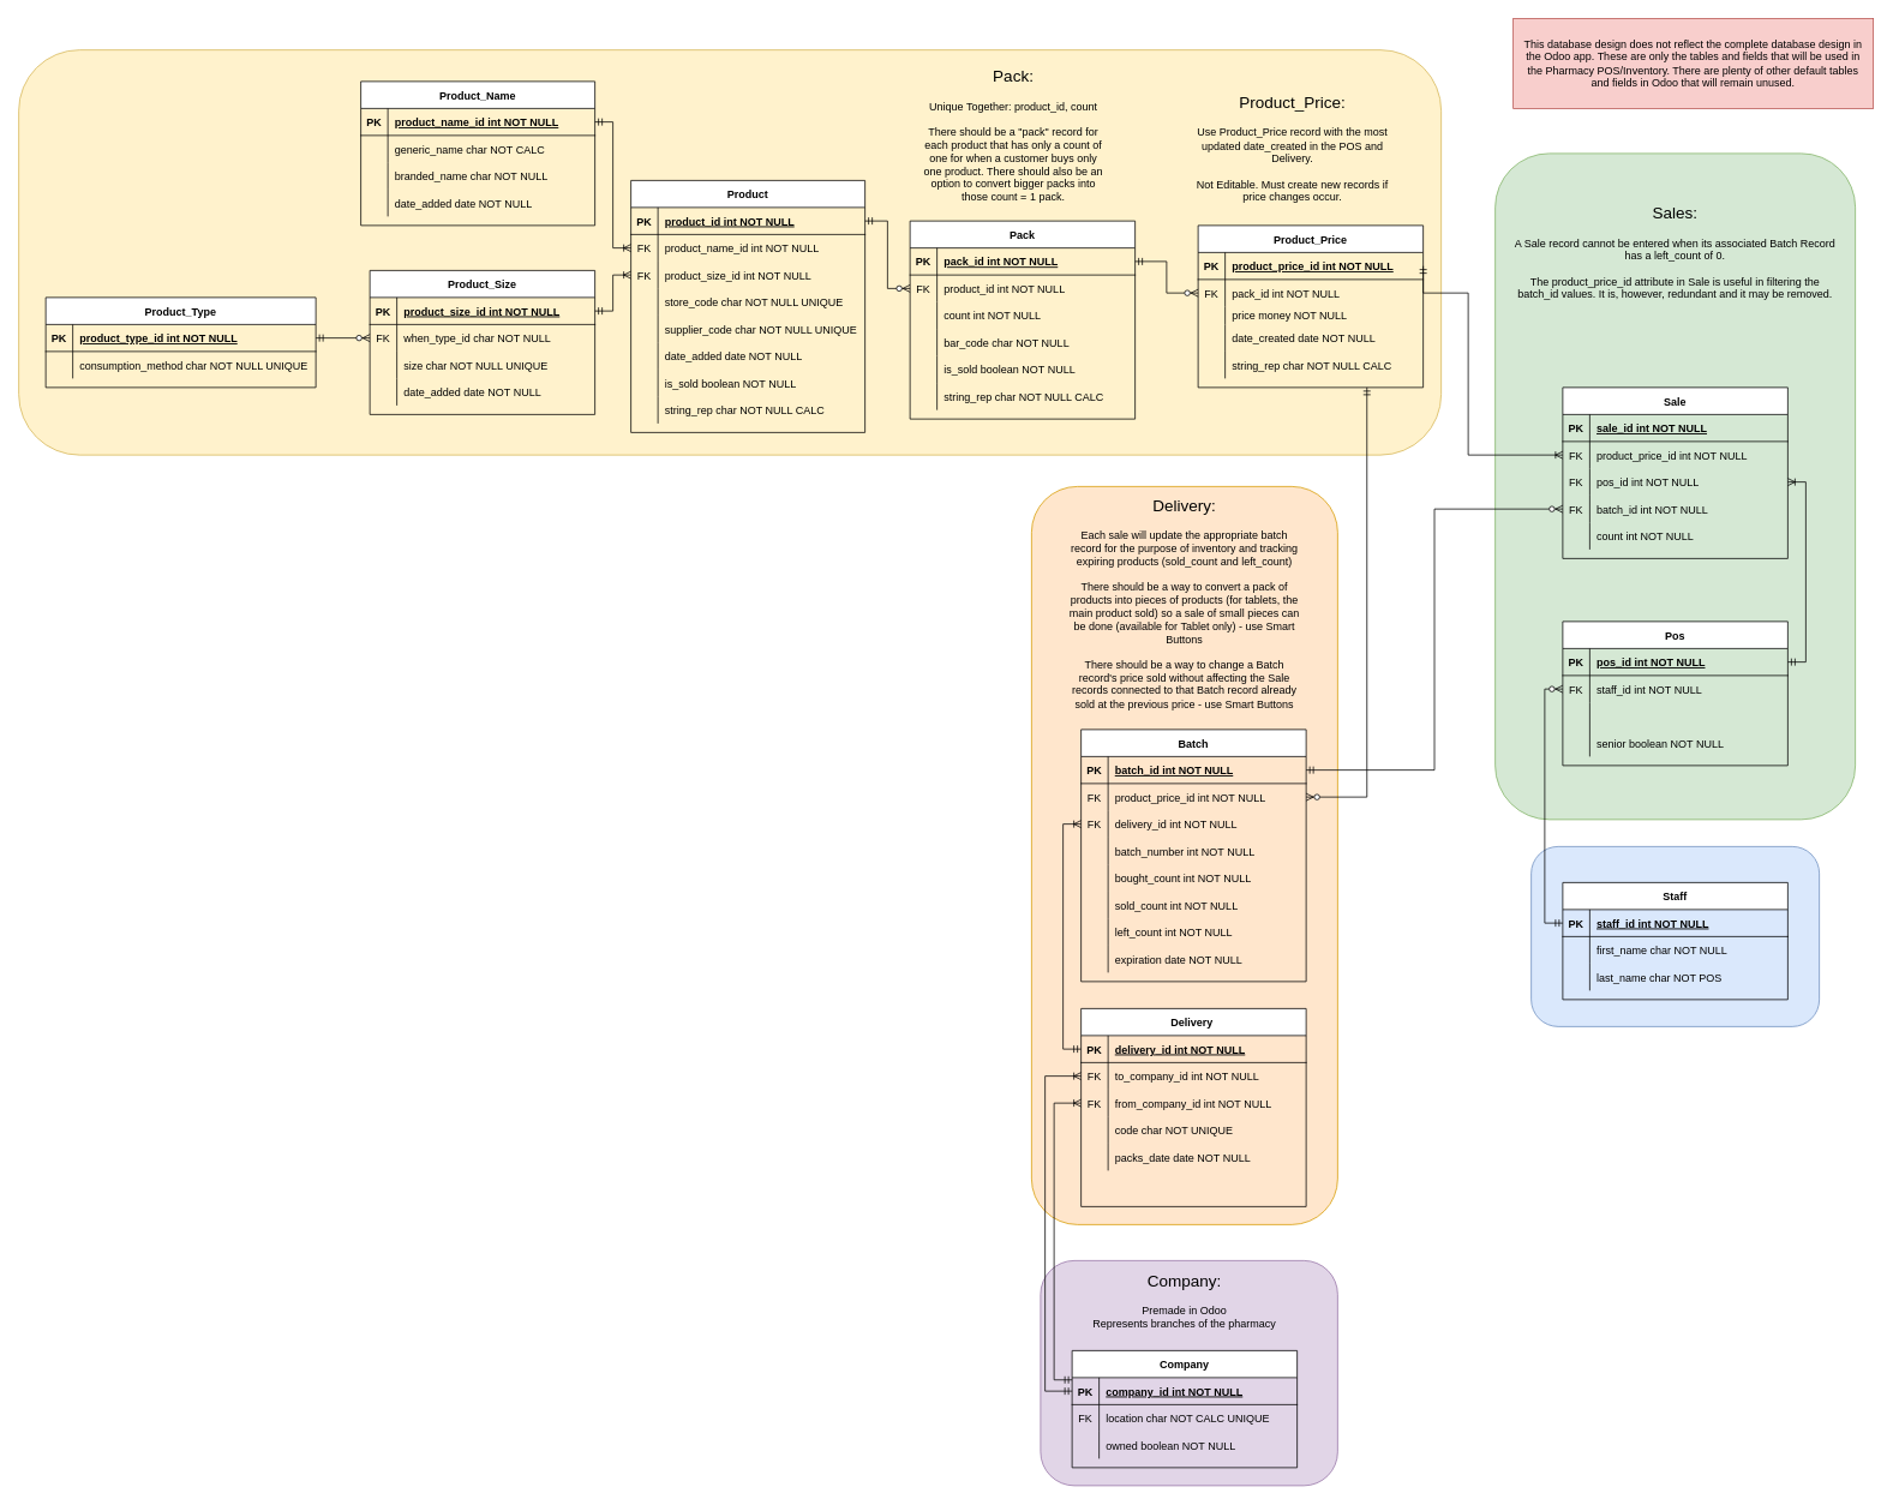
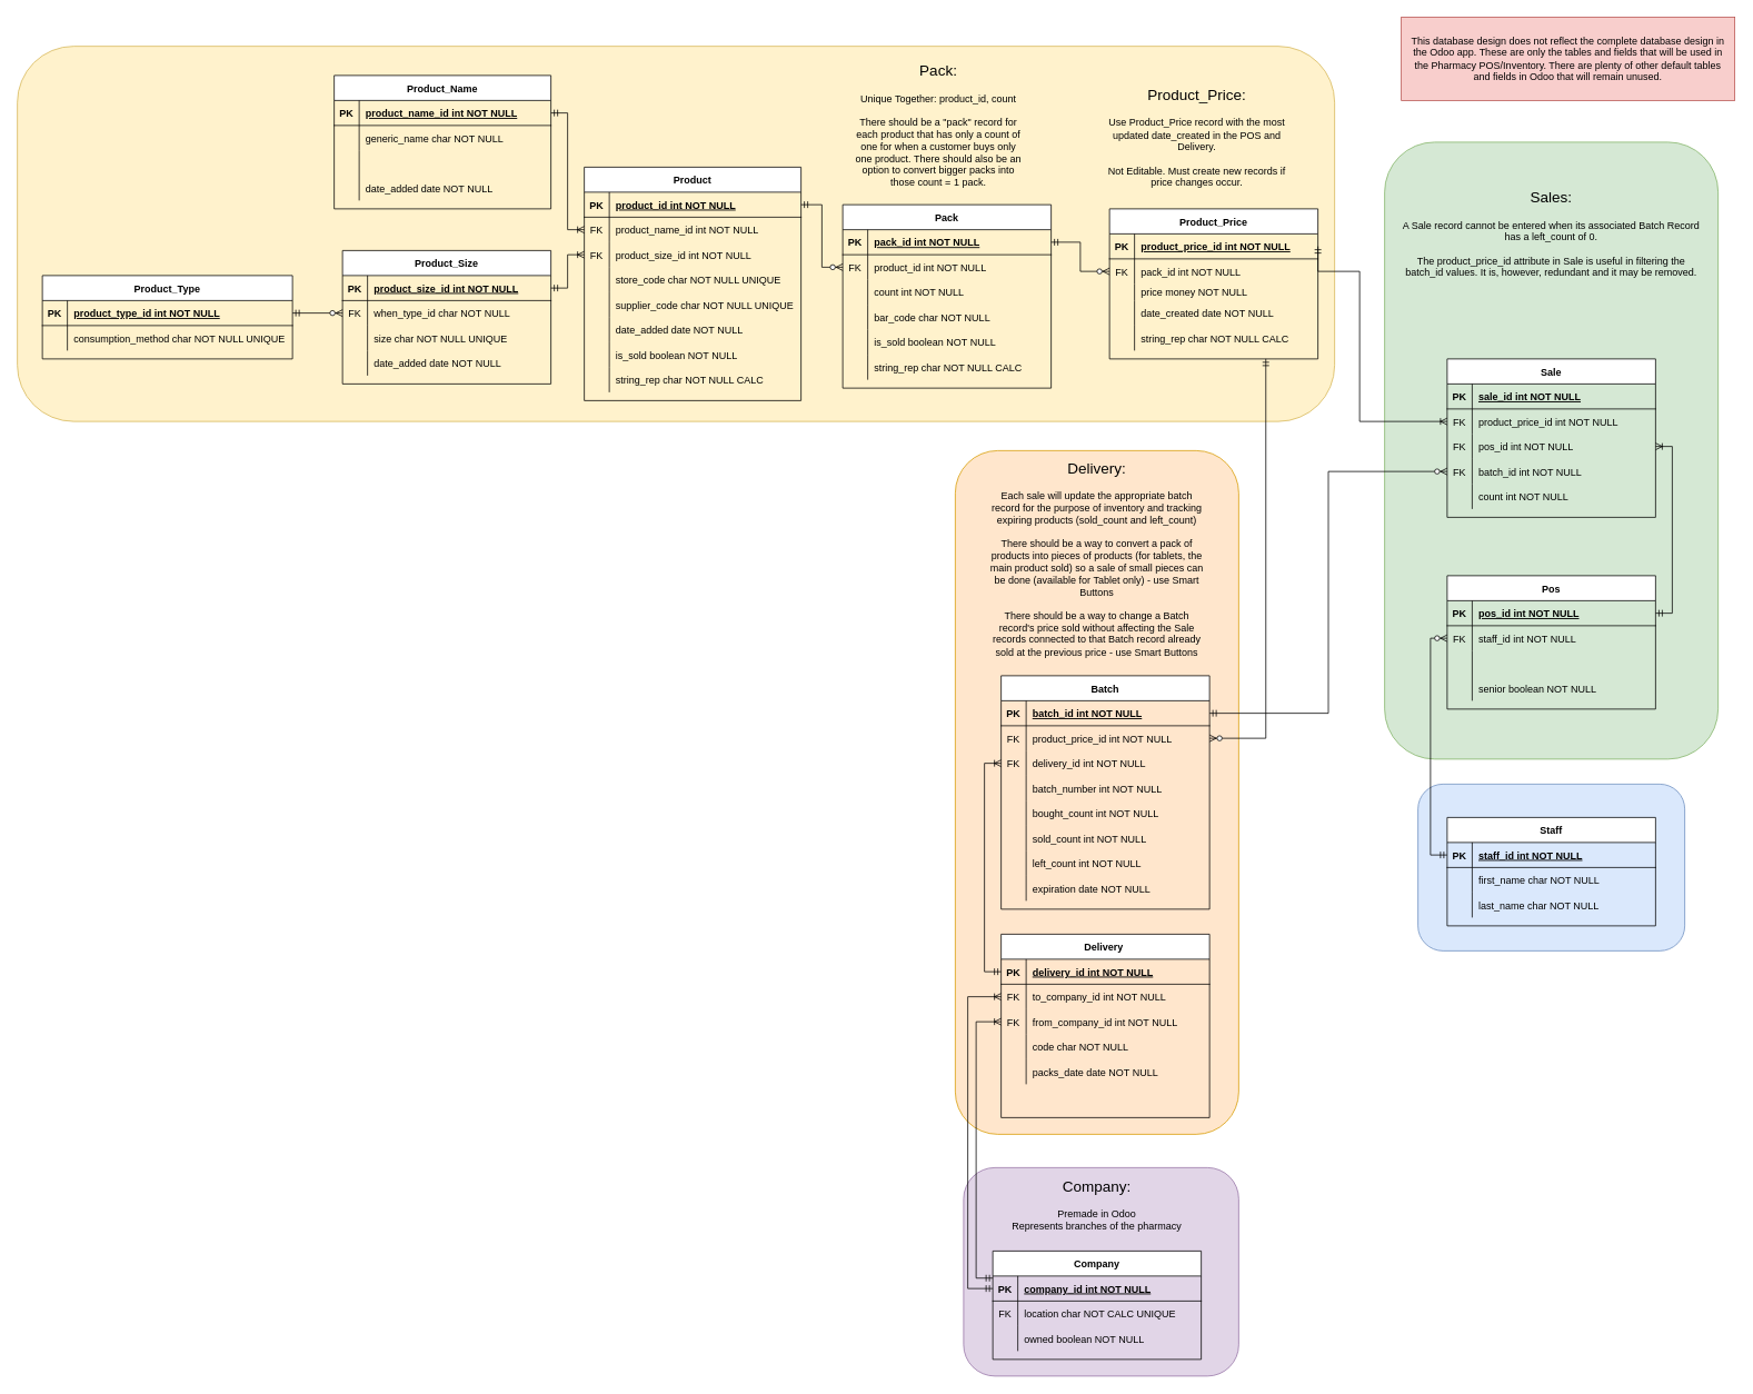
- <mxCell id="69" value="generic_name char NOT CALC" style="shape=partialRectangle;overflow=hidden;connectable=0;fillColor=none;top=0;left=0;bottom=0;right=0;align=left;spacingLeft=6;" parent="67" vertex="1"><mxGeometry x="30" width="230" height="30" as="geometry" /></mxCell>
+ <mxCell id="69" value="generic_name char NOT NULL" style="shape=partialRectangle;overflow=hidden;connectable=0;fillColor=none;top=0;left=0;bottom=0;right=0;align=left;spacingLeft=6;" parent="67" vertex="1"><mxGeometry x="30" width="230" height="30" as="geometry" /></mxCell>
- <mxCell id="72" value="branded_name char NOT NULL" style="shape=partialRectangle;overflow=hidden;connectable=0;fillColor=none;top=0;left=0;bottom=0;right=0;align=left;spacingLeft=6;" parent="70" vertex="1"><mxGeometry x="30" width="230" height="30" as="geometry" /></mxCell>
- <mxCell id="182" value="last_name char NOT POS" style="shape=partialRectangle;overflow=hidden;connectable=0;fillColor=none;top=0;left=0;bottom=0;right=0;align=left;spacingLeft=6;" parent="180" vertex="1"><mxGeometry x="30" width="220" height="30" as="geometry" /></mxCell>
+ <mxCell id="182" value="last_name char NOT NULL" style="shape=partialRectangle;overflow=hidden;connectable=0;fillColor=none;top=0;left=0;bottom=0;right=0;align=left;spacingLeft=6;" parent="180" vertex="1"><mxGeometry x="30" width="220" height="30" as="geometry" /></mxCell>
- <mxCell id="20" value="code char NOT UNIQUE" style="shape=partialRectangle;overflow=hidden;connectable=0;fillColor=none;top=0;left=0;bottom=0;right=0;align=left;spacingLeft=6;" parent="18" vertex="1"><mxGeometry x="30" width="220" height="30" as="geometry" /></mxCell>
+ <mxCell id="20" value="code char NOT NULL" style="shape=partialRectangle;overflow=hidden;connectable=0;fillColor=none;top=0;left=0;bottom=0;right=0;align=left;spacingLeft=6;" parent="18" vertex="1"><mxGeometry x="30" width="220" height="30" as="geometry" /></mxCell>
